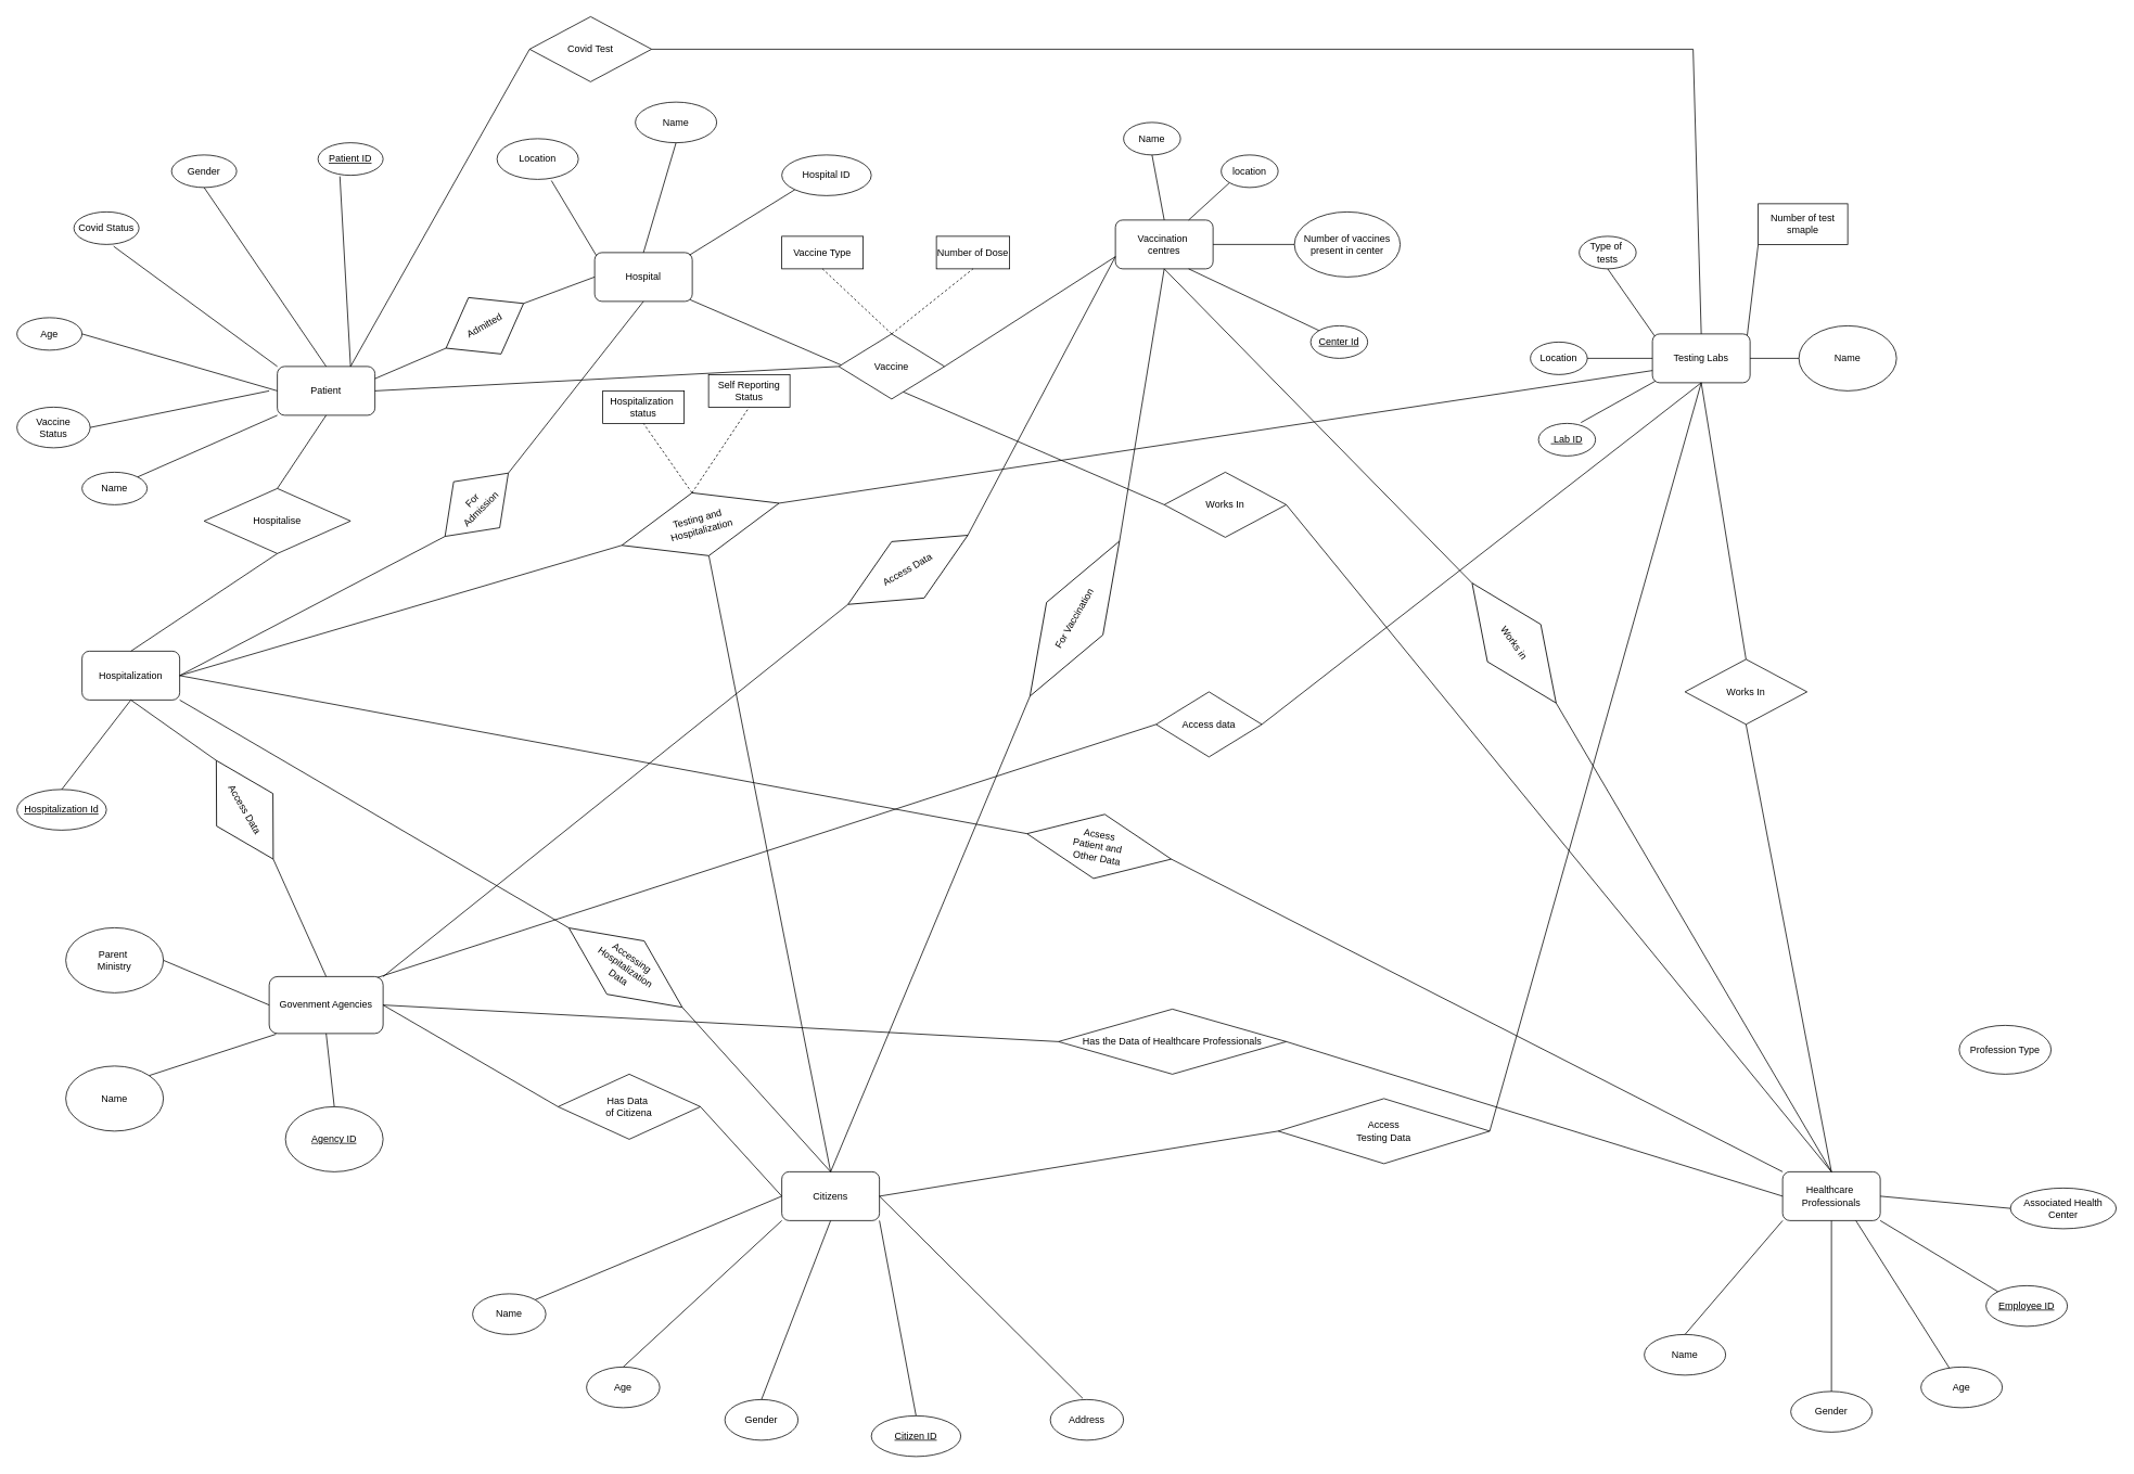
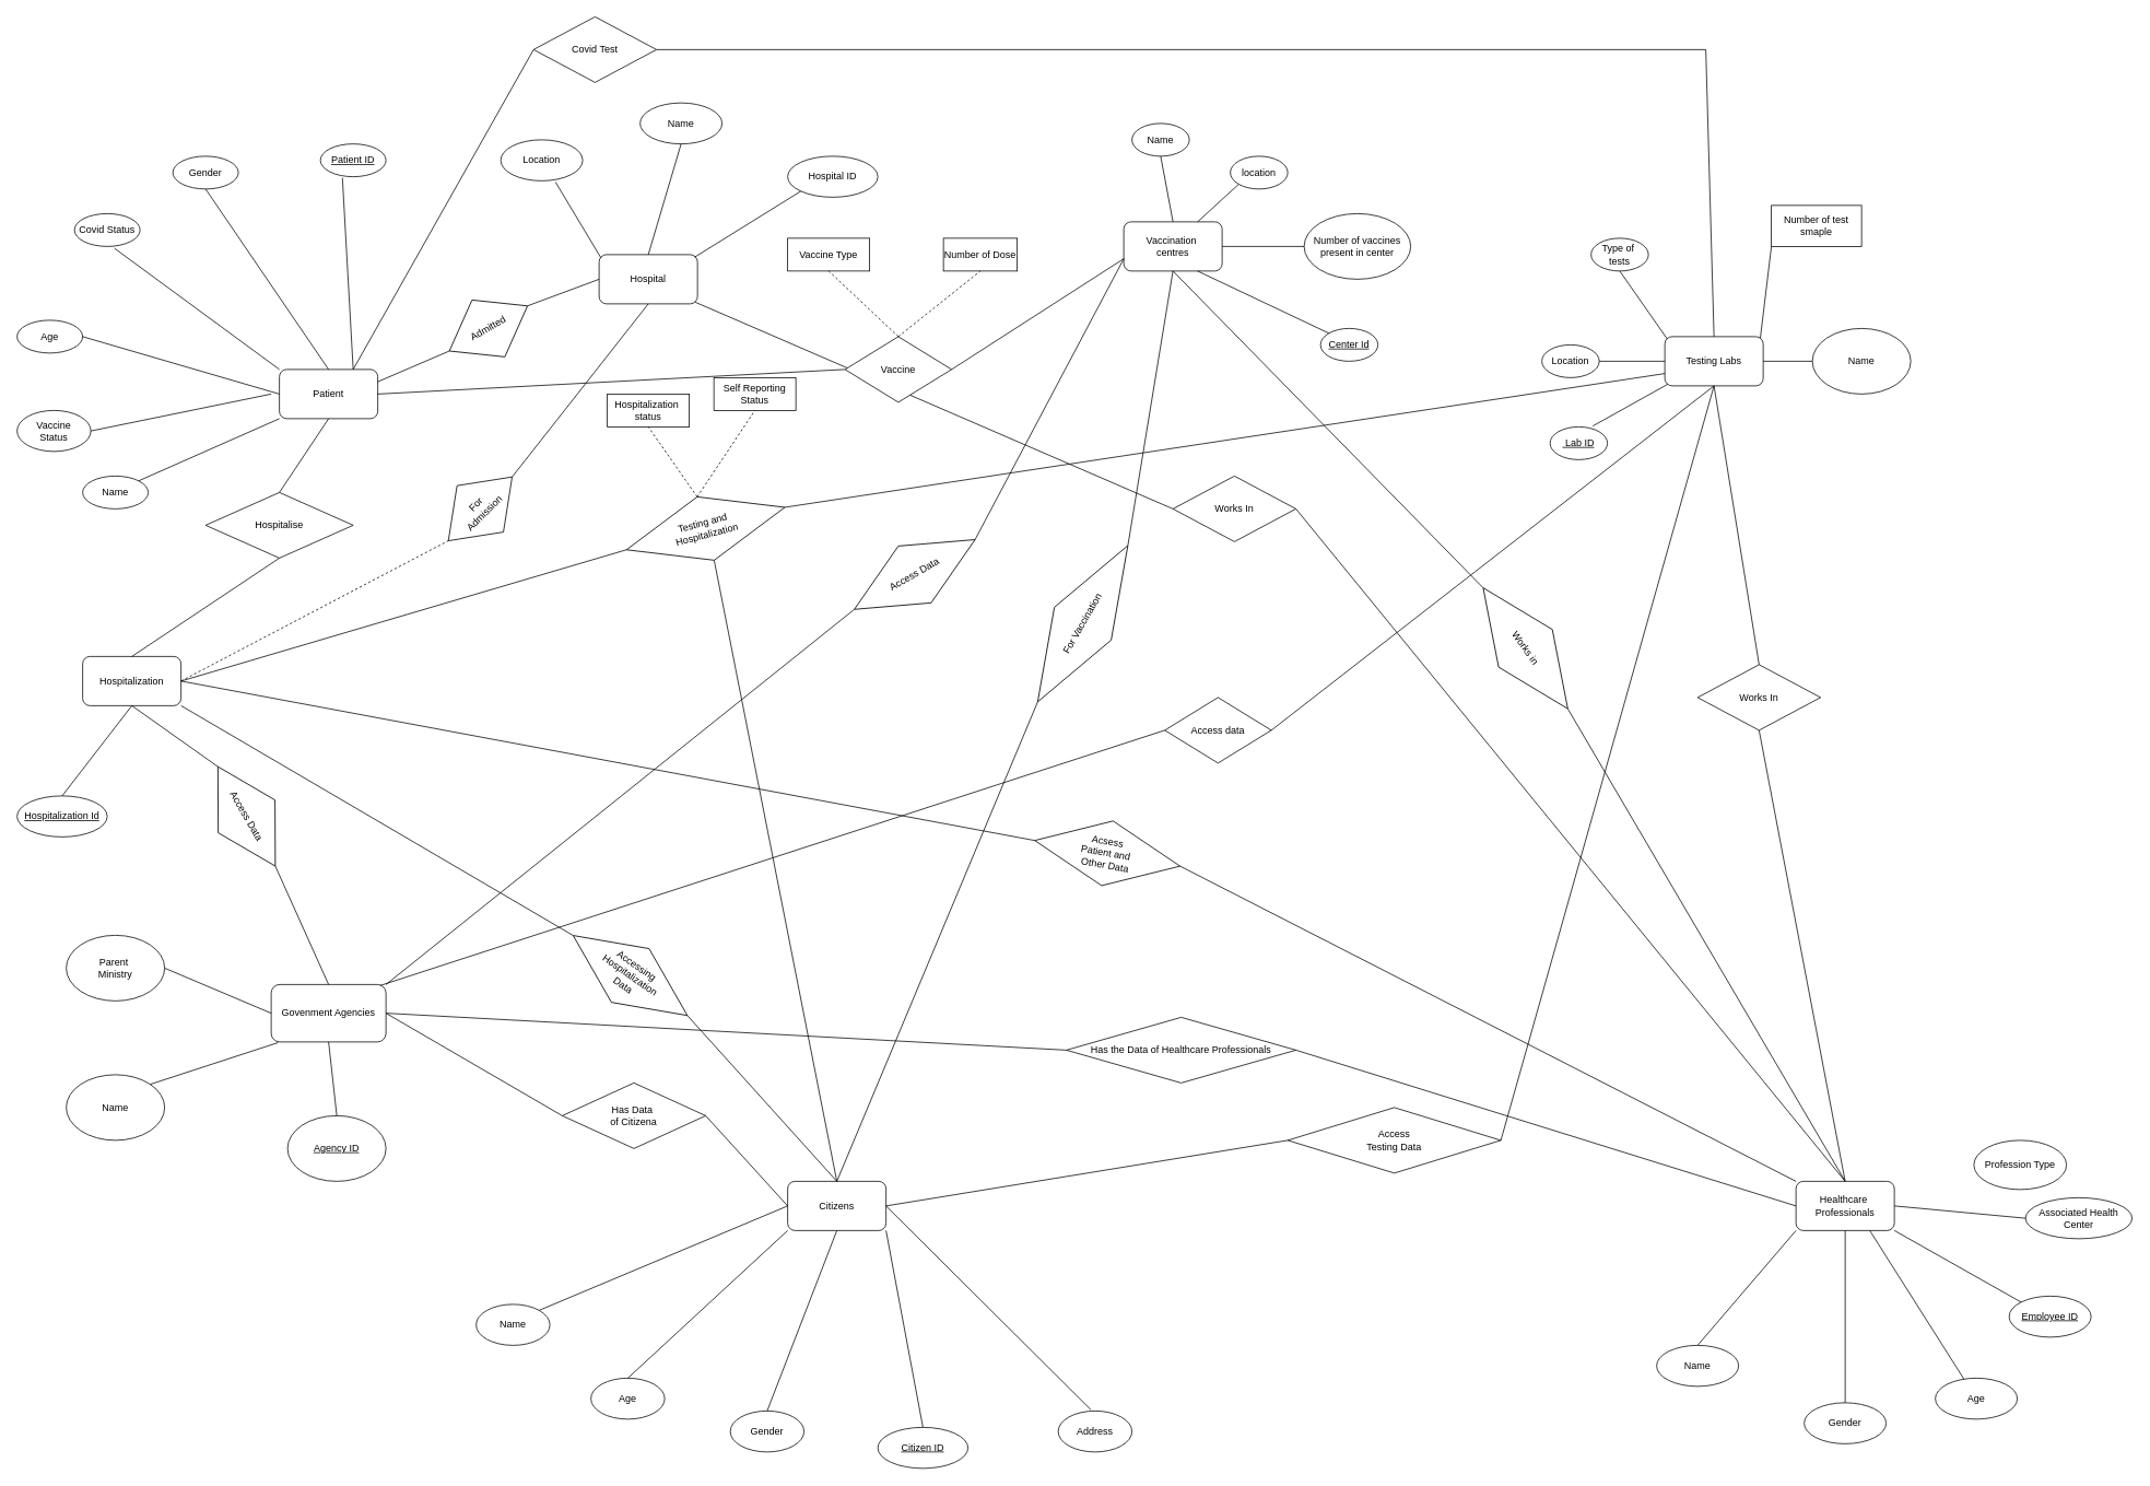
- <mxCell id="79" value="" style="endArrow=none;html=1;rounded=0;entryX=0;entryY=0.5;entryDx=0;entryDy=0;exitX=1;exitY=0.5;exitDx=0;exitDy=0;" edge="1" parent="1" source="24" target="74"><mxGeometry width="50" height="50" relative="1" as="geometry"><mxPoint x="340" y="600" as="sourcePoint" /><mxPoint x="390" y="550" as="targetPoint" /></mxGeometry></mxCell>
+ <mxCell id="79" value="" style="endArrow=none;html=1;rounded=0;entryX=0;entryY=0.5;entryDx=0;entryDy=0;exitX=1;exitY=0.5;exitDx=0;exitDy=0;dashed=1;" edge="1" parent="1" source="24" target="74"><mxGeometry width="50" height="50" relative="1" as="geometry"><mxPoint x="340" y="600" as="sourcePoint" /><mxPoint x="390" y="550" as="targetPoint" /></mxGeometry></mxCell>
- <mxCell id="49" value="Profession Type" style="ellipse;whiteSpace=wrap;html=1;" vertex="1" parent="1"><mxGeometry x="2407" y="1260" width="113" height="60" as="geometry" /></mxCell>
+ <mxCell id="49" value="Profession Type" style="ellipse;whiteSpace=wrap;html=1;" vertex="1" parent="1"><mxGeometry x="2407" y="1390" width="113" height="60" as="geometry" /></mxCell>
- <mxCell id="47" value="&lt;u&gt;Employee ID&lt;/u&gt;" style="ellipse;whiteSpace=wrap;html=1;" vertex="1" parent="1"><mxGeometry x="2440" y="1580" width="100" height="50" as="geometry" /></mxCell>
+ <mxCell id="47" value="&lt;u&gt;Employee ID&lt;/u&gt;" style="ellipse;whiteSpace=wrap;html=1;" vertex="1" parent="1"><mxGeometry x="2450" y="1580" width="100" height="50" as="geometry" /></mxCell>
